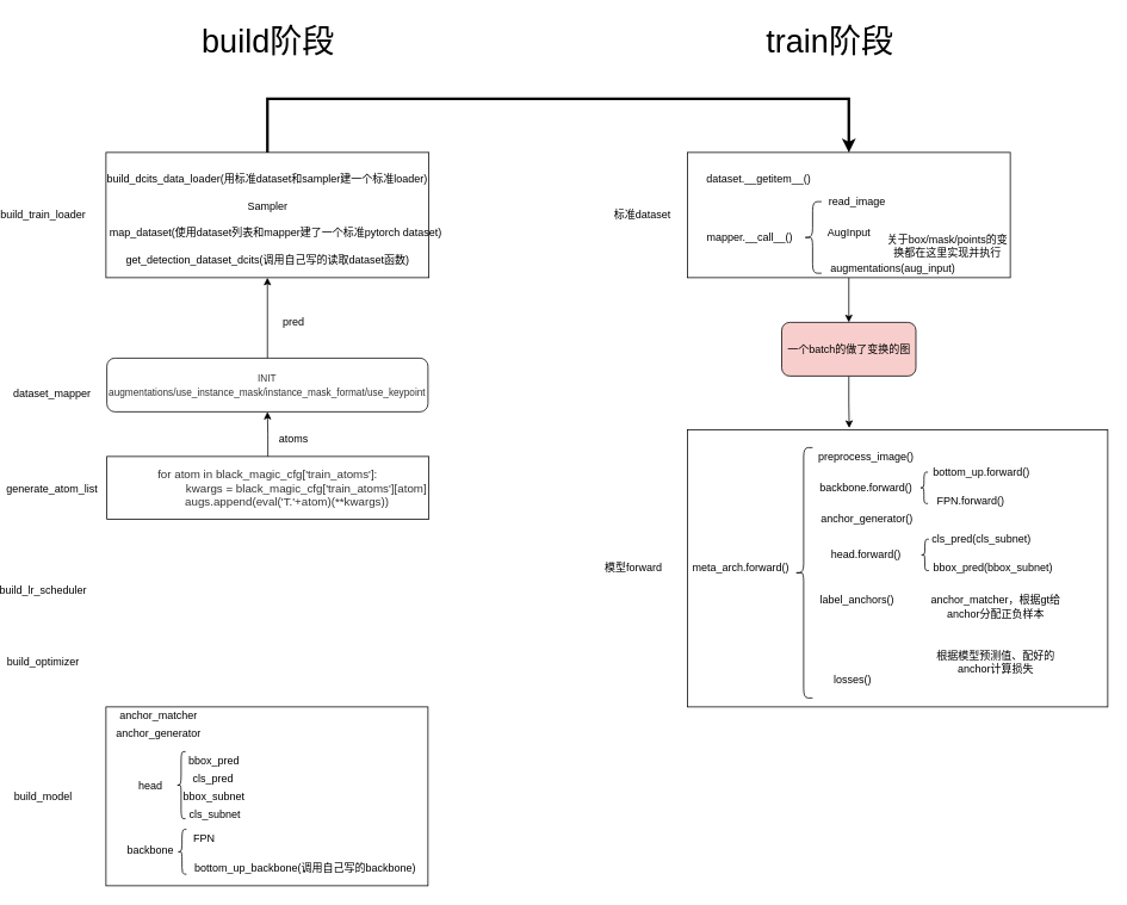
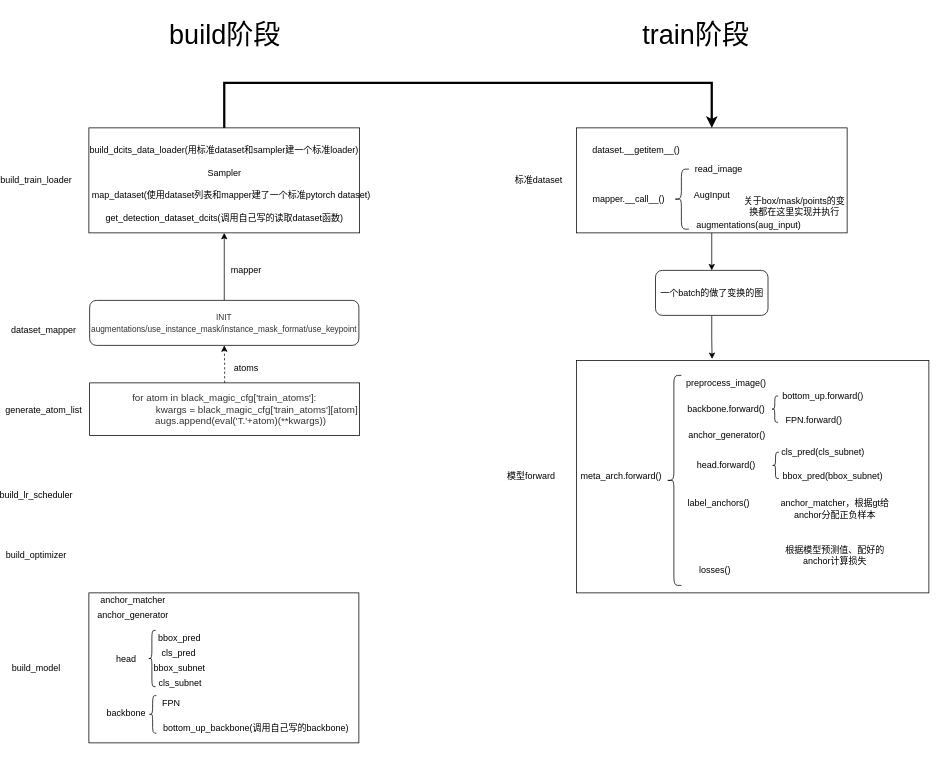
- <mxCell id="29" value="pred" style="text;html=1;strokeColor=none;fillColor=none;align=center;verticalAlign=middle;whiteSpace=wrap;rounded=0;" parent="1" vertex="1"><mxGeometry x="300" y="350" width="40" height="20" as="geometry" /></mxCell>
+ <mxCell id="29" value="mapper" style="text;html=1;strokeColor=none;fillColor=none;align=center;verticalAlign=middle;whiteSpace=wrap;rounded=0;" parent="1" vertex="1"><mxGeometry x="300" y="350" width="40" height="20" as="geometry" /></mxCell>
- <mxCell id="46" value="一个batch的做了变换的图" style="rounded=1;whiteSpace=wrap;html=1;fillColor=#f8cecc;" parent="1" vertex="1"><mxGeometry x="865.5" y="360" width="150" height="60" as="geometry" /></mxCell>
+ <mxCell id="46" value="一个batch的做了变换的图" style="rounded=1;whiteSpace=wrap;html=1;" parent="1" vertex="1"><mxGeometry x="865.5" y="360" width="150" height="60" as="geometry" /></mxCell>
- <mxCell id="19" style="edgeStyle=orthogonalEdgeStyle;rounded=0;orthogonalLoop=1;jettySize=auto;html=1;exitX=0.5;exitY=0;exitDx=0;exitDy=0;entryX=0.5;entryY=1;entryDx=0;entryDy=0;" parent="1" source="20" target="23" edge="1"><mxGeometry relative="1" as="geometry" /></mxCell>
+ <mxCell id="19" style="edgeStyle=orthogonalEdgeStyle;rounded=0;orthogonalLoop=1;jettySize=auto;html=1;exitX=0.5;exitY=0;exitDx=0;exitDy=0;entryX=0.5;entryY=1;entryDx=0;entryDy=0;dashed=1;" parent="1" source="20" target="23" edge="1"><mxGeometry relative="1" as="geometry" /></mxCell>
